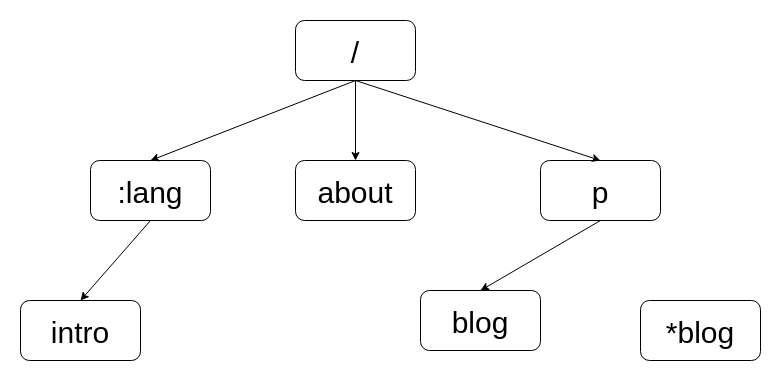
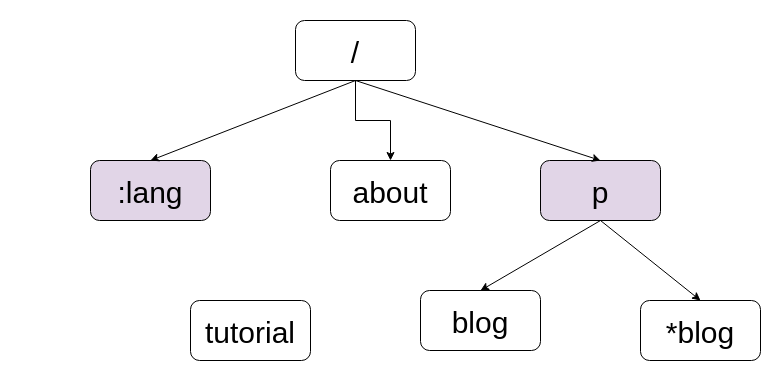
- <mxCell id="5" value="&lt;font style=&quot;font-size: 30px;&quot;&gt;:lang&lt;/font&gt;" style="rounded=1;whiteSpace=wrap;html=1;fontSize=36;" vertex="1" parent="1"><mxGeometry x="90" y="160" width="120" height="60" as="geometry" /></mxCell>
+ <mxCell id="5" value="&lt;font style=&quot;font-size: 30px;&quot;&gt;:lang&lt;/font&gt;" style="rounded=1;whiteSpace=wrap;html=1;fontSize=36;fillColor=#e1d5e7;" vertex="1" parent="1"><mxGeometry x="90" y="160" width="120" height="60" as="geometry" /></mxCell>
- <mxCell id="4" value="&lt;font style=&quot;font-size: 30px;&quot;&gt;about&lt;/font&gt;" style="rounded=1;whiteSpace=wrap;html=1;fontSize=36;" vertex="1" parent="1"><mxGeometry x="295" y="160" width="120" height="60" as="geometry" /></mxCell>
+ <mxCell id="4" value="&lt;font style=&quot;font-size: 30px;&quot;&gt;about&lt;/font&gt;" style="rounded=1;whiteSpace=wrap;html=1;fontSize=36;" vertex="1" parent="1"><mxGeometry x="330" y="160" width="120" height="60" as="geometry" /></mxCell>
- <mxCell id="6" value="&lt;font style=&quot;font-size: 30px;&quot;&gt;p&lt;/font&gt;" style="rounded=1;whiteSpace=wrap;html=1;fontSize=36;" vertex="1" parent="1"><mxGeometry x="540" y="160" width="120" height="60" as="geometry" /></mxCell>
+ <mxCell id="6" value="&lt;font style=&quot;font-size: 30px;&quot;&gt;p&lt;/font&gt;" style="rounded=1;whiteSpace=wrap;html=1;fontSize=36;fillColor=#e1d5e7;" vertex="1" parent="1"><mxGeometry x="540" y="160" width="120" height="60" as="geometry" /></mxCell>
- <mxCell id="15" value="" style="endArrow=classic;html=1;rounded=0;fontSize=30;exitX=0.5;exitY=1;exitDx=0;exitDy=0;entryX=0.5;entryY=0;entryDx=0;entryDy=0;" edge="1" parent="1" source="5" target="13"><mxGeometry width="50" height="50" relative="1" as="geometry"><mxPoint x="340" y="370" as="sourcePoint" /><mxPoint x="390" y="320" as="targetPoint" /></mxGeometry></mxCell>
+ <mxCell id="12" value="" style="endArrow=classic;html=1;rounded=0;fontSize=30;entryX=0.5;entryY=0;entryDx=0;entryDy=0;exitX=0.5;exitY=1;exitDx=0;exitDy=0;" edge="1" parent="1" source="6" target="10"><mxGeometry width="50" height="50" relative="1" as="geometry"><mxPoint x="620" y="290" as="sourcePoint" /><mxPoint x="670" y="240" as="targetPoint" /></mxGeometry></mxCell>
- <mxCell id="13" value="&lt;span style=&quot;font-size: 30px;&quot;&gt;intro&lt;/span&gt;" style="rounded=1;whiteSpace=wrap;html=1;fontSize=36;" vertex="1" parent="1"><mxGeometry x="20" y="300" width="120" height="60" as="geometry" /></mxCell>
+ <mxCell id="14" value="&lt;span style=&quot;font-size: 30px;&quot;&gt;tutorial&lt;/span&gt;" style="rounded=1;whiteSpace=wrap;html=1;fontSize=36;" vertex="1" parent="1"><mxGeometry x="190" y="300" width="120" height="60" as="geometry" /></mxCell>
